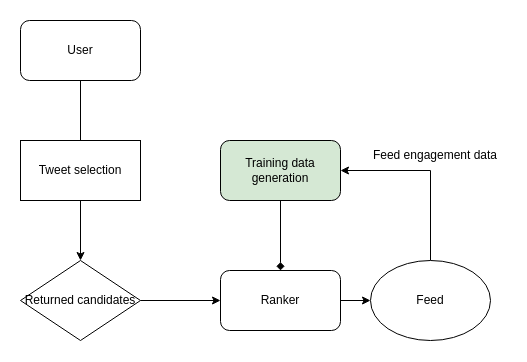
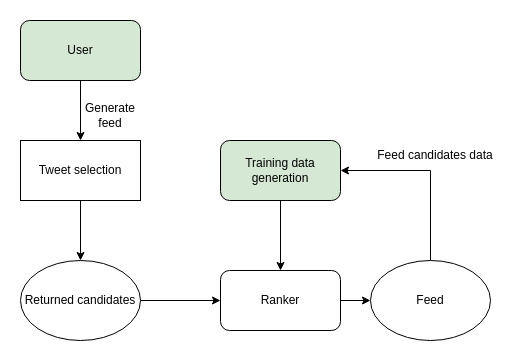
- <mxCell id="3" value="User" style="rounded=1;whiteSpace=wrap;html=1;" vertex="1" parent="1"><mxGeometry x="20" y="20" width="120" height="60" as="geometry" /></mxCell>
+ <mxCell id="3" value="User" style="rounded=1;whiteSpace=wrap;html=1;fillColor=#d5e8d4;" vertex="1" parent="1"><mxGeometry x="20" y="20" width="120" height="60" as="geometry" /></mxCell>
+ <mxCell id="8" value="Generate feed" style="text;html=1;strokeColor=none;fillColor=none;align=center;verticalAlign=middle;whiteSpace=wrap;rounded=0;" vertex="1" parent="1"><mxGeometry x="80" y="100" width="60" height="30" as="geometry" /></mxCell>
- <mxCell id="2" style="edgeStyle=orthogonalEdgeStyle;rounded=0;orthogonalLoop=1;jettySize=auto;html=1;exitX=0.5;exitY=1;exitDx=0;exitDy=0;entryX=0.5;entryY=0;entryDx=0;entryDy=0;endArrow=none;" edge="1" parent="1" source="3" target="5"><mxGeometry relative="1" as="geometry" /></mxCell>
+ <mxCell id="2" style="edgeStyle=orthogonalEdgeStyle;rounded=0;orthogonalLoop=1;jettySize=auto;html=1;exitX=0.5;exitY=1;exitDx=0;exitDy=0;entryX=0.5;entryY=0;entryDx=0;entryDy=0;" edge="1" parent="1" source="3" target="5"><mxGeometry relative="1" as="geometry" /></mxCell>
- <mxCell id="15" value="Feed engagement data" style="text;html=1;strokeColor=none;fillColor=none;align=center;verticalAlign=middle;whiteSpace=wrap;rounded=0;" vertex="1" parent="1"><mxGeometry x="365" y="140" width="140" height="30" as="geometry" /></mxCell>
+ <mxCell id="15" value="Feed candidates data" style="text;html=1;strokeColor=none;fillColor=none;align=center;verticalAlign=middle;whiteSpace=wrap;rounded=0;" vertex="1" parent="1"><mxGeometry x="365" y="140" width="140" height="30" as="geometry" /></mxCell>
- <mxCell id="13" style="edgeStyle=orthogonalEdgeStyle;rounded=0;orthogonalLoop=1;jettySize=auto;html=1;exitX=0.5;exitY=1;exitDx=0;exitDy=0;endArrow=diamond;" edge="1" parent="1" source="14" target="10"><mxGeometry relative="1" as="geometry" /></mxCell>
+ <mxCell id="13" style="edgeStyle=orthogonalEdgeStyle;rounded=0;orthogonalLoop=1;jettySize=auto;html=1;exitX=0.5;exitY=1;exitDx=0;exitDy=0;" edge="1" parent="1" source="14" target="10"><mxGeometry relative="1" as="geometry" /></mxCell>
- <mxCell id="7" value="Returned candidates" style="rhombus;whiteSpace=wrap;html=1;" vertex="1" parent="1"><mxGeometry x="20" y="260" width="120" height="80" as="geometry" /></mxCell>
+ <mxCell id="7" value="Returned candidates" style="ellipse;whiteSpace=wrap;html=1;" vertex="1" parent="1"><mxGeometry x="20" y="260" width="120" height="80" as="geometry" /></mxCell>
